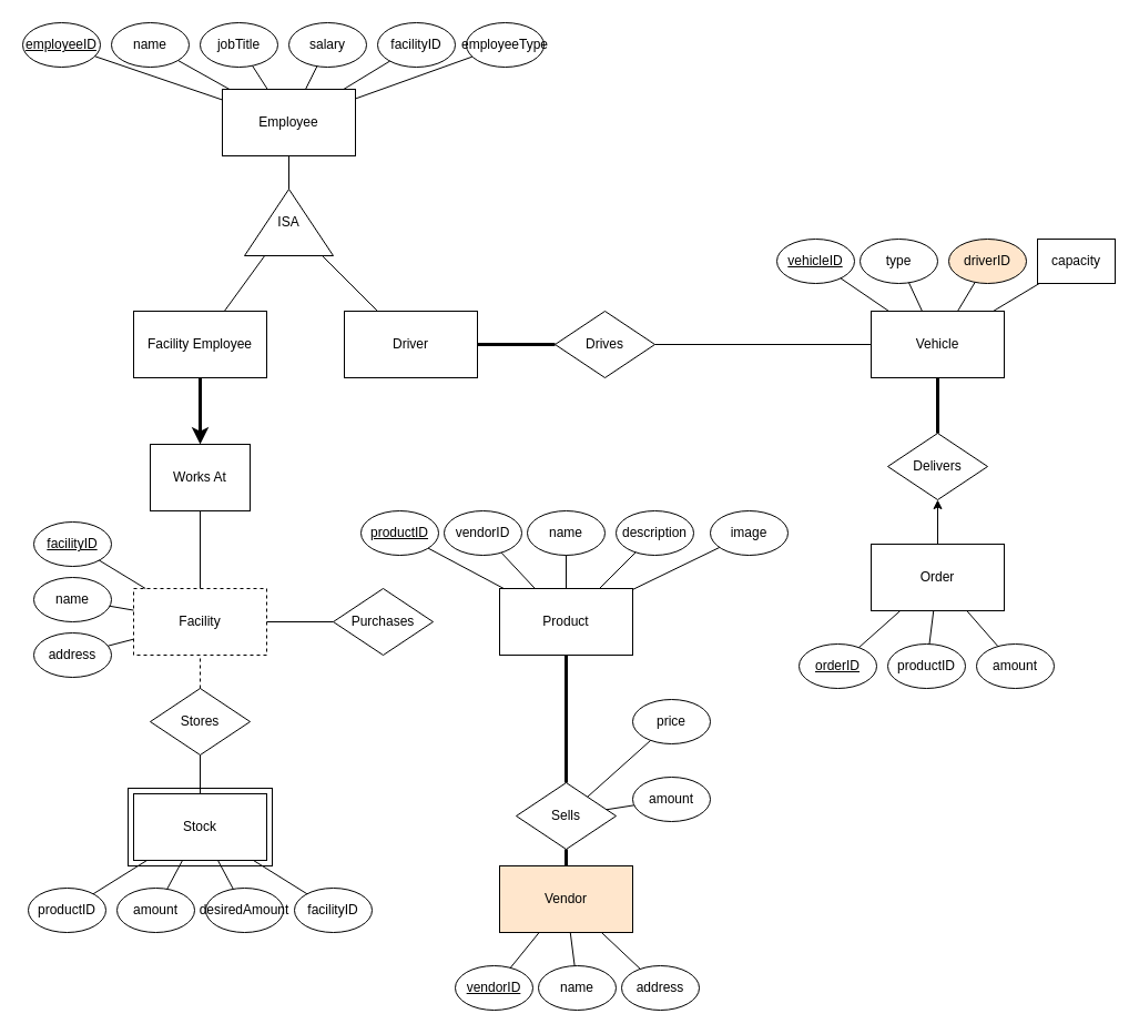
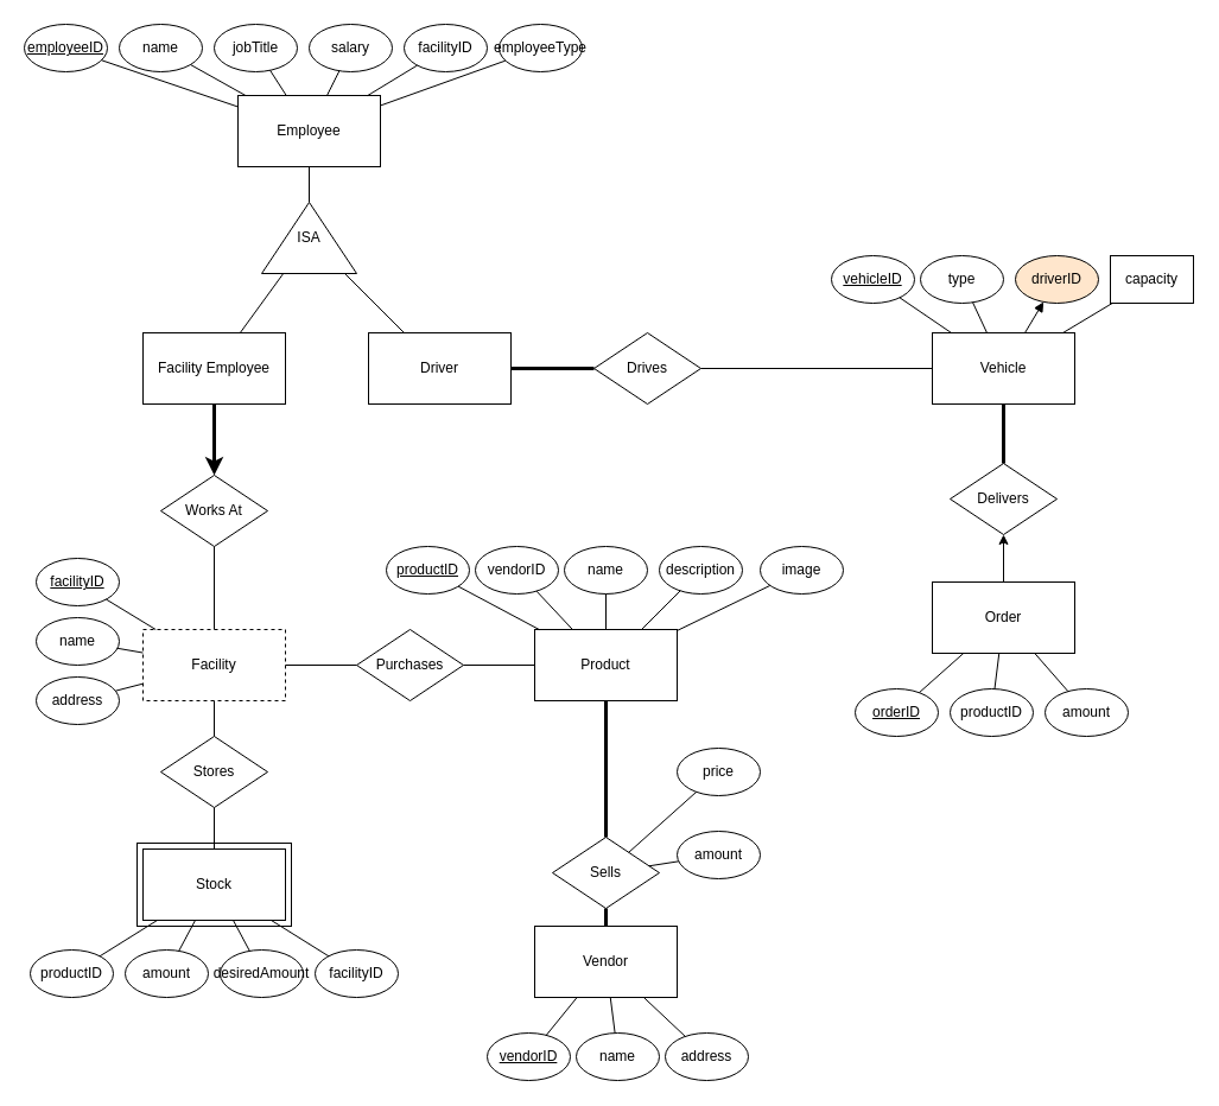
- <mxCell id="66" value="" style="endArrow=none;html=1;rounded=0;" edge="1" parent="1" source="16" target="62"><mxGeometry width="50" height="50" relative="1" as="geometry"><mxPoint x="435" y="350" as="sourcePoint" /><mxPoint x="485" y="300" as="targetPoint" /></mxGeometry></mxCell>
+ <mxCell id="66" value="" style="endArrow=block;html=1;rounded=0;" edge="1" parent="1" source="16" target="62"><mxGeometry width="50" height="50" relative="1" as="geometry"><mxPoint x="435" y="350" as="sourcePoint" /><mxPoint x="485" y="300" as="targetPoint" /></mxGeometry></mxCell>
- <mxCell id="20" value="Works At" style="whiteSpace=wrap;html=1;rounded=0;" vertex="1" parent="1"><mxGeometry x="135" y="400" width="90" height="60" as="geometry" /></mxCell>
+ <mxCell id="20" value="Works At" style="rhombus;whiteSpace=wrap;html=1;" vertex="1" parent="1"><mxGeometry x="135" y="400" width="90" height="60" as="geometry" /></mxCell>
+ <mxCell id="27" value="" style="endArrow=none;html=1;rounded=0;" edge="1" parent="1" source="5" target="18"><mxGeometry width="50" height="50" relative="1" as="geometry"><mxPoint x="490" y="560" as="sourcePoint" /><mxPoint x="540" y="510" as="targetPoint" /></mxGeometry></mxCell>
- <mxCell id="23" value="" style="endArrow=none;html=1;rounded=0;dashed=1;" edge="1" parent="1" source="19" target="7"><mxGeometry width="50" height="50" relative="1" as="geometry"><mxPoint x="490" y="500" as="sourcePoint" /><mxPoint x="540" y="450" as="targetPoint" /></mxGeometry></mxCell>
+ <mxCell id="23" value="" style="endArrow=none;html=1;rounded=0;" edge="1" parent="1" source="19" target="7"><mxGeometry width="50" height="50" relative="1" as="geometry"><mxPoint x="490" y="500" as="sourcePoint" /><mxPoint x="540" y="450" as="targetPoint" /></mxGeometry></mxCell>
- <mxCell id="14" value="Vendor" style="rounded=0;whiteSpace=wrap;html=1;fillColor=#ffe6cc;" vertex="1" parent="1"><mxGeometry x="450" y="780" width="120" height="60" as="geometry" /></mxCell>
+ <mxCell id="14" value="Vendor" style="rounded=0;whiteSpace=wrap;html=1;" vertex="1" parent="1"><mxGeometry x="450" y="780" width="120" height="60" as="geometry" /></mxCell>
